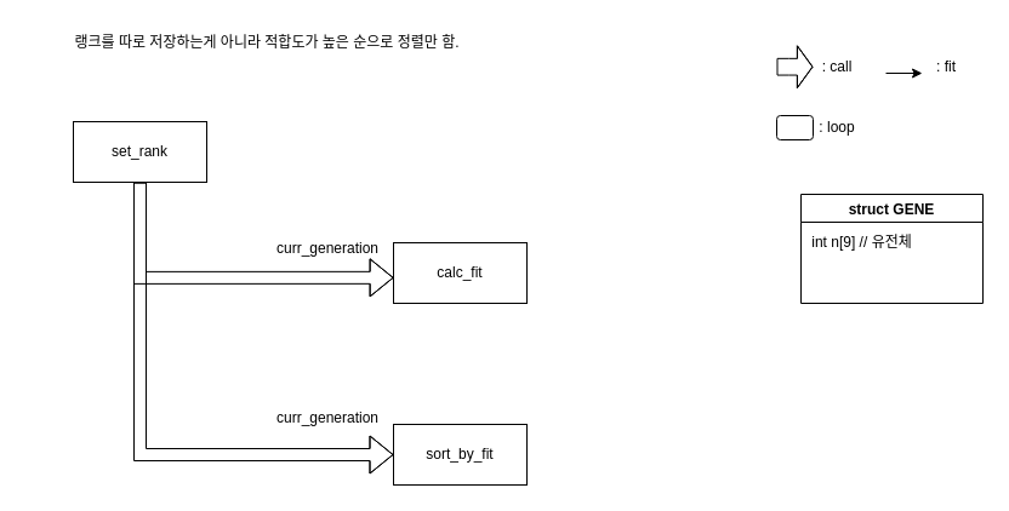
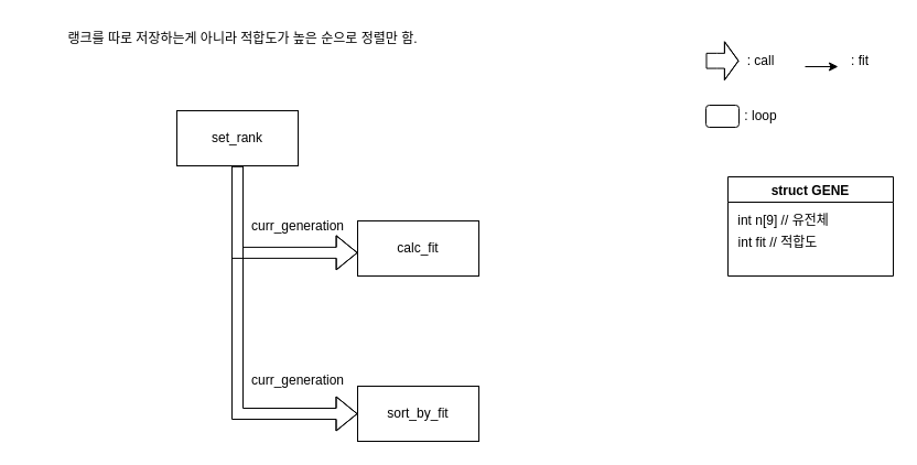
- <mxCell id="10" value="set_rank" style="rounded=0;whiteSpace=wrap;html=1;" vertex="1" parent="1"><mxGeometry x="60" y="100" width="110" height="50" as="geometry" /></mxCell>
+ <mxCell id="10" value="set_rank" style="rounded=0;whiteSpace=wrap;html=1;" vertex="1" parent="1"><mxGeometry x="160" y="100" width="110" height="50" as="geometry" /></mxCell>
+ <mxCell id="13" value="int fit // 적합도" style="text;html=1;align=center;verticalAlign=middle;resizable=0;points=[];autosize=1;strokeColor=none;fillColor=none;" vertex="1" parent="11"><mxGeometry y="50" width="90" height="20" as="geometry" /></mxCell>
